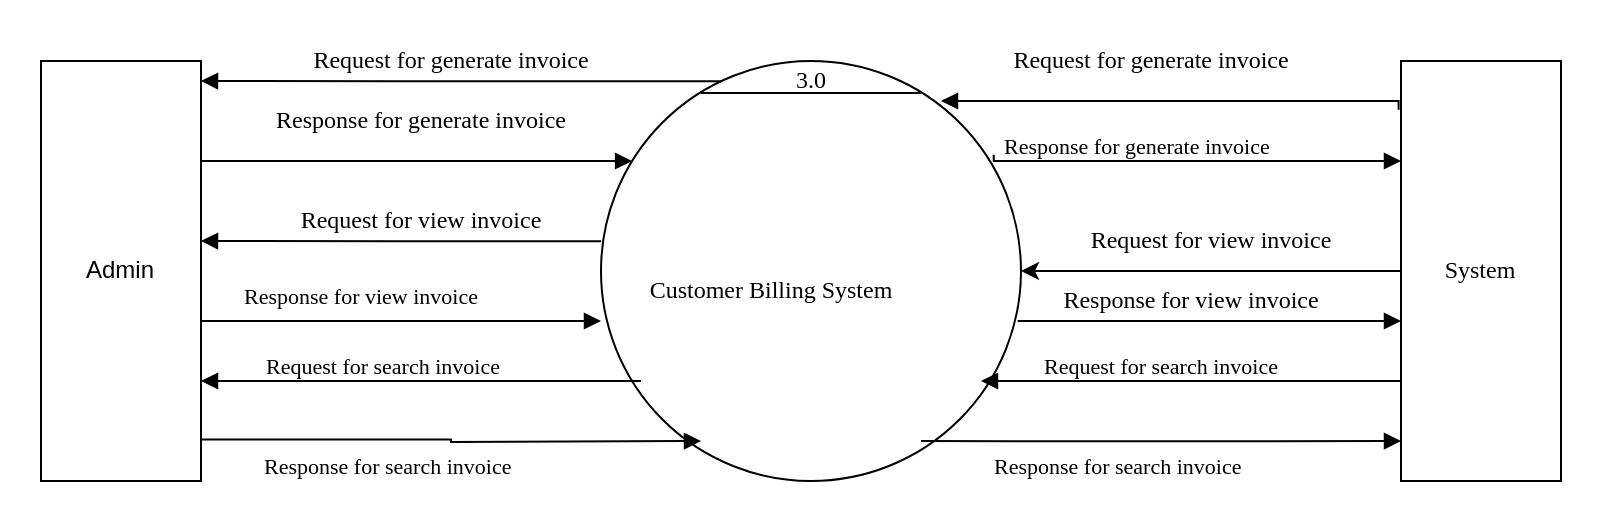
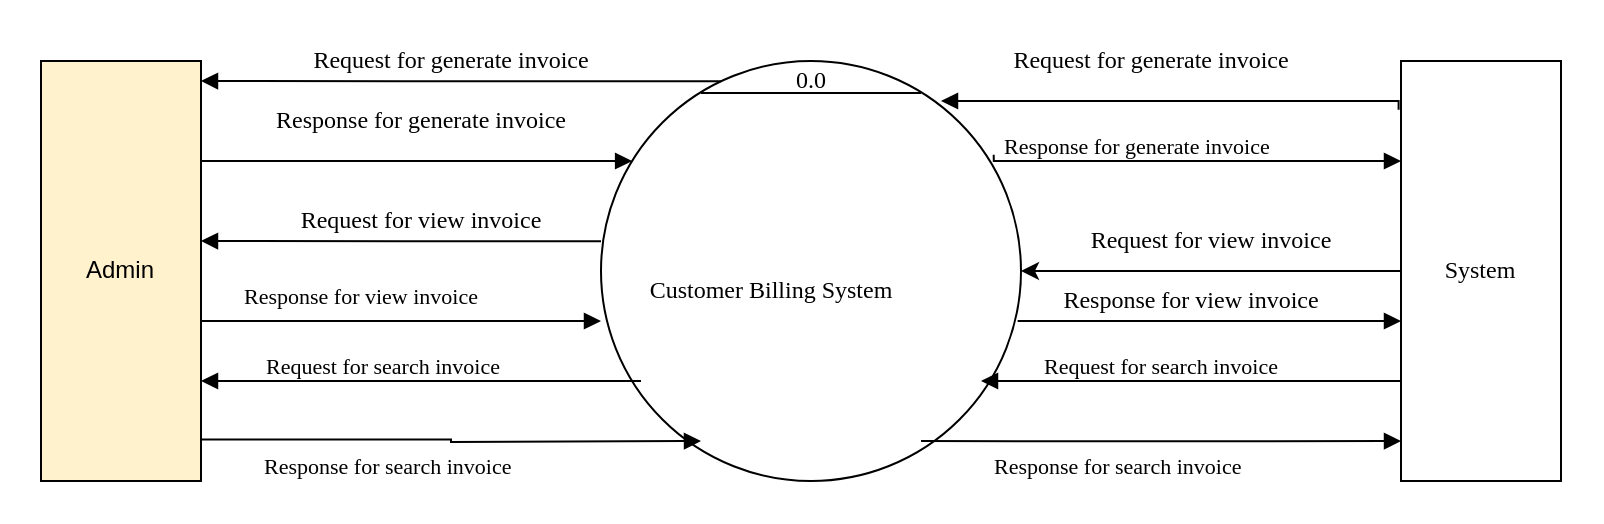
- <mxCell id="24" value="3.0" style="text;html=1;resizable=0;autosize=1;align=center;verticalAlign=middle;points=[];fillColor=none;strokeColor=none;rounded=0;fontFamily=Verdana;" vertex="1" parent="1"><mxGeometry x="385" y="30" width="40" height="20" as="geometry" /></mxCell>
+ <mxCell id="24" value="0.0" style="text;html=1;resizable=0;autosize=1;align=center;verticalAlign=middle;points=[];fillColor=none;strokeColor=none;rounded=0;fontFamily=Verdana;" vertex="1" parent="1"><mxGeometry x="385" y="30" width="40" height="20" as="geometry" /></mxCell>
- <mxCell id="3" value="Admin" style="rounded=0;whiteSpace=wrap;html=1;" vertex="1" parent="1"><mxGeometry x="20" y="30" width="80" height="210" as="geometry" /></mxCell>
+ <mxCell id="3" value="Admin" style="rounded=0;whiteSpace=wrap;html=1;fillColor=#fff2cc;" vertex="1" parent="1"><mxGeometry x="20" y="30" width="80" height="210" as="geometry" /></mxCell>
